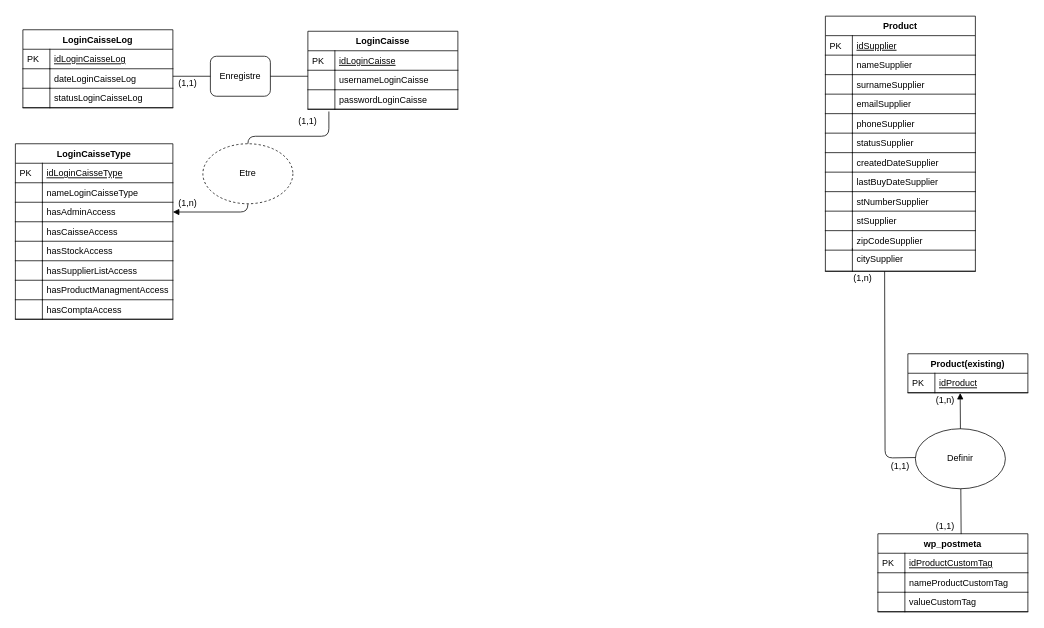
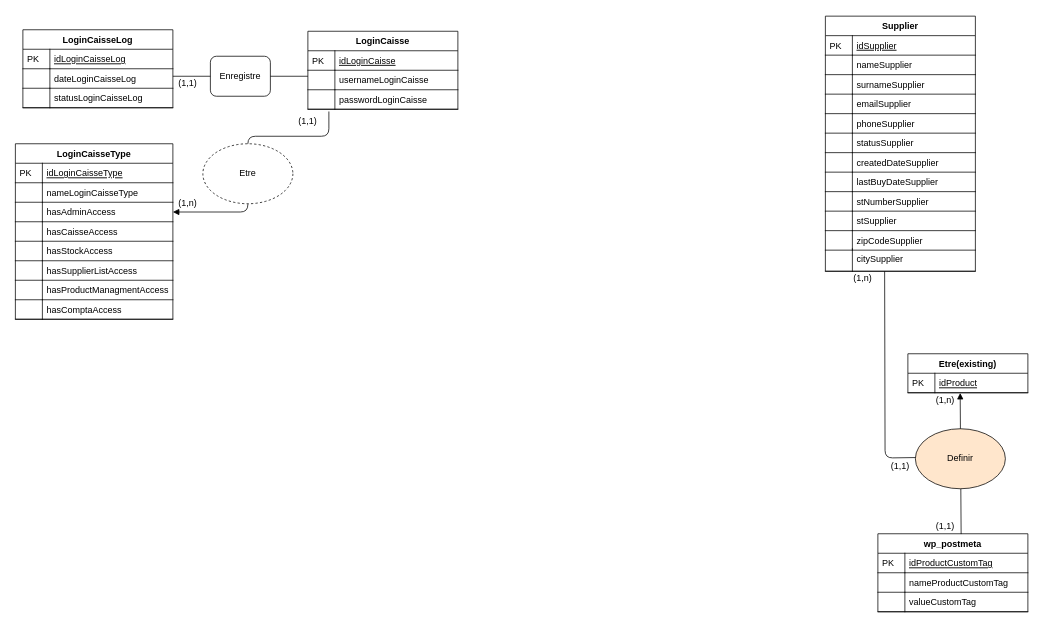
- <mxCell id="12" value="Product" style="swimlane;fontStyle=1;childLayout=stackLayout;horizontal=1;startSize=26;horizontalStack=0;resizeParent=1;resizeLast=0;collapsible=1;marginBottom=0;rounded=0;shadow=0;strokeWidth=1;" parent="1" vertex="1"><mxGeometry x="1100" y="20.86" width="200" height="340.14" as="geometry"><mxRectangle x="20" y="80" width="160" height="26" as="alternateBounds" /></mxGeometry></mxCell>
+ <mxCell id="12" value="Supplier" style="swimlane;fontStyle=1;childLayout=stackLayout;horizontal=1;startSize=26;horizontalStack=0;resizeParent=1;resizeLast=0;collapsible=1;marginBottom=0;rounded=0;shadow=0;strokeWidth=1;" parent="1" vertex="1"><mxGeometry x="1100" y="20.86" width="200" height="340.14" as="geometry"><mxRectangle x="20" y="80" width="160" height="26" as="alternateBounds" /></mxGeometry></mxCell>
- <mxCell id="2" value="Product(existing)" style="swimlane;fontStyle=1;childLayout=stackLayout;horizontal=1;startSize=26;horizontalStack=0;resizeParent=1;resizeLast=0;collapsible=1;marginBottom=0;rounded=0;shadow=0;strokeWidth=1;" parent="1" vertex="1"><mxGeometry x="1210" y="471" width="160" height="52" as="geometry"><mxRectangle x="20" y="80" width="160" height="26" as="alternateBounds" /></mxGeometry></mxCell>
+ <mxCell id="2" value="Etre(existing)" style="swimlane;fontStyle=1;childLayout=stackLayout;horizontal=1;startSize=26;horizontalStack=0;resizeParent=1;resizeLast=0;collapsible=1;marginBottom=0;rounded=0;shadow=0;strokeWidth=1;" parent="1" vertex="1"><mxGeometry x="1210" y="471" width="160" height="52" as="geometry"><mxRectangle x="20" y="80" width="160" height="26" as="alternateBounds" /></mxGeometry></mxCell>
- <mxCell id="38" value="Definir" style="ellipse;whiteSpace=wrap;html=1;" parent="1" vertex="1"><mxGeometry x="1220" y="571" width="120" height="80" as="geometry" /></mxCell>
+ <mxCell id="38" value="Definir" style="ellipse;whiteSpace=wrap;html=1;fillColor=#ffe6cc;" parent="1" vertex="1"><mxGeometry x="1220" y="571" width="120" height="80" as="geometry" /></mxCell>
